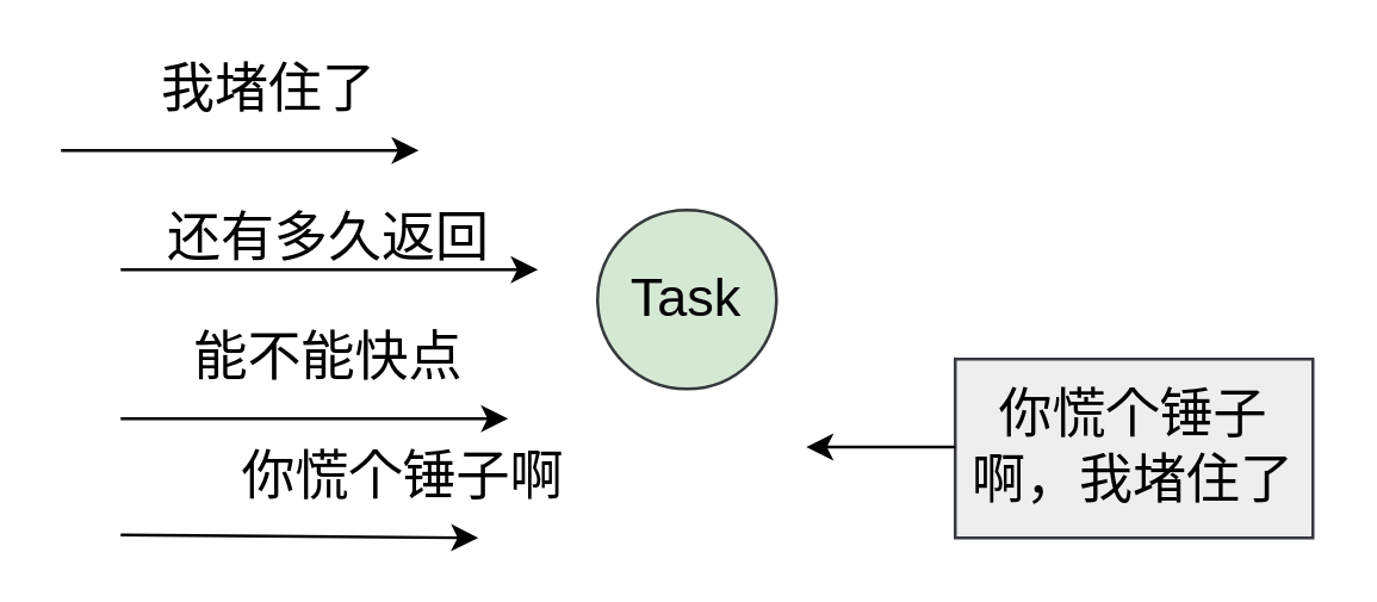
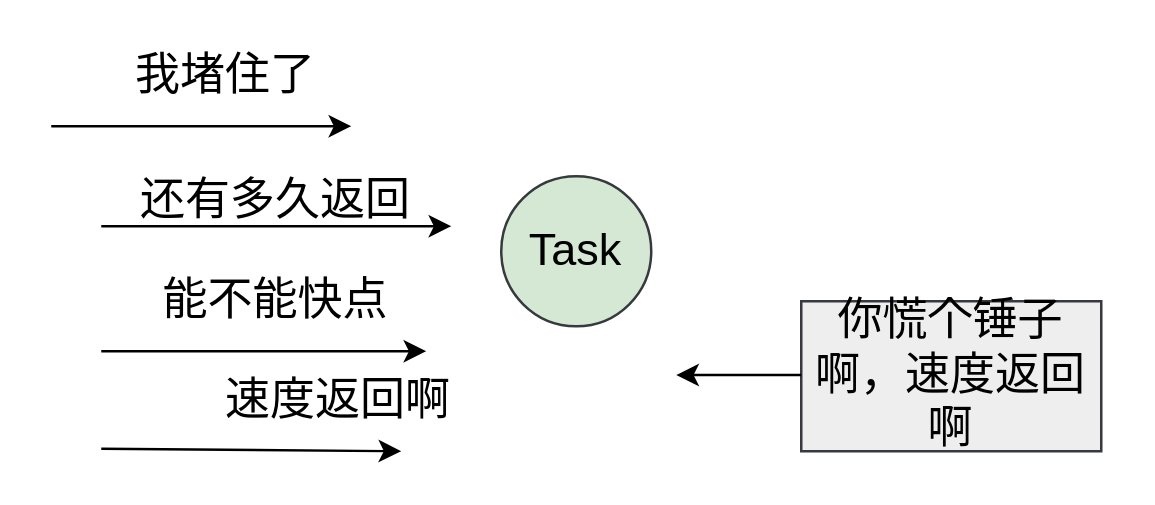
- <mxCell id="11" value="你慌个锤子啊，我堵住了" style="rounded=0;whiteSpace=wrap;html=1;fillColor=#eeeeee;strokeColor=#36393d;fontSize=18;" vertex="1" parent="1"><mxGeometry x="320" y="120" width="120" height="60" as="geometry" /></mxCell>
+ <mxCell id="11" value="你慌个锤子啊，速度返回啊" style="rounded=0;whiteSpace=wrap;html=1;fillColor=#eeeeee;strokeColor=#36393d;fontSize=18;" vertex="1" parent="1"><mxGeometry x="320" y="120" width="120" height="60" as="geometry" /></mxCell>
- <mxCell id="10" value="你慌个锤子啊" style="text;html=1;strokeColor=none;fillColor=none;align=center;verticalAlign=middle;whiteSpace=wrap;rounded=0;fontSize=18;" vertex="1" parent="1"><mxGeometry x="60" y="150" width="150" height="20" as="geometry" /></mxCell>
+ <mxCell id="10" value="速度返回啊" style="text;html=1;strokeColor=none;fillColor=none;align=center;verticalAlign=middle;whiteSpace=wrap;rounded=0;fontSize=18;" vertex="1" parent="1"><mxGeometry x="60" y="150" width="150" height="20" as="geometry" /></mxCell>
